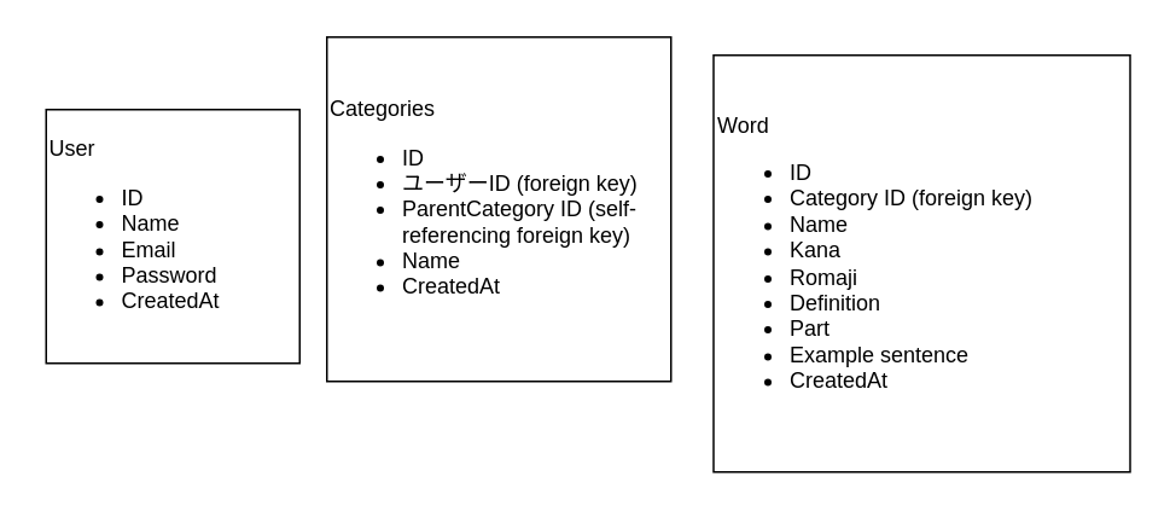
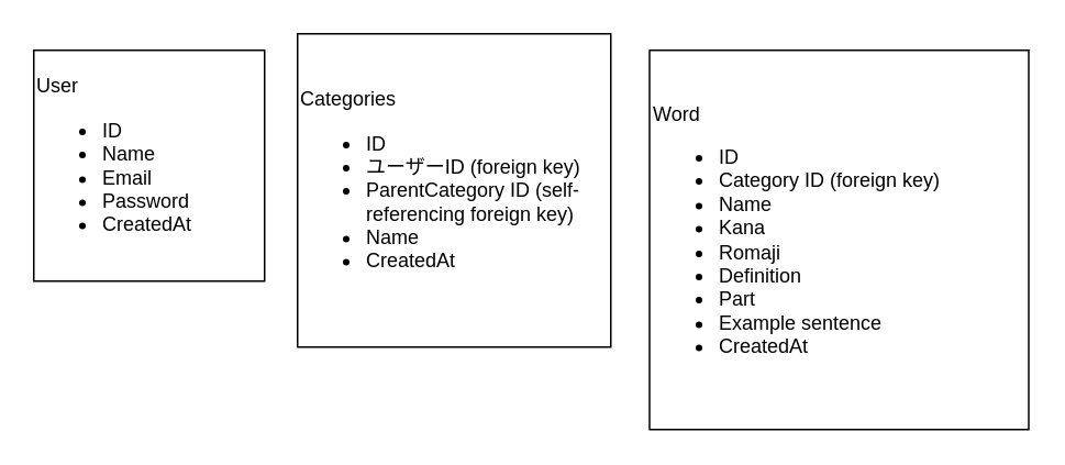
- <mxCell id="2" value="&lt;div&gt;User&lt;/div&gt;&lt;ul&gt;&lt;li&gt;ID&lt;/li&gt;&lt;li&gt;Name&lt;/li&gt;&lt;li&gt;Email&lt;/li&gt;&lt;li&gt;Password&lt;/li&gt;&lt;li&gt;CreatedAt&lt;/li&gt;&lt;/ul&gt;" style="whiteSpace=wrap;html=1;aspect=fixed;align=left;" parent="1" vertex="1"><mxGeometry x="25" y="60" width="140" height="140" as="geometry" /></mxCell>
+ <mxCell id="2" value="&lt;div&gt;User&lt;/div&gt;&lt;ul&gt;&lt;li&gt;ID&lt;/li&gt;&lt;li&gt;Name&lt;/li&gt;&lt;li&gt;Email&lt;/li&gt;&lt;li&gt;Password&lt;/li&gt;&lt;li&gt;CreatedAt&lt;/li&gt;&lt;/ul&gt;" style="whiteSpace=wrap;html=1;aspect=fixed;align=left;" parent="1" vertex="1"><mxGeometry x="20" y="30" width="140" height="140" as="geometry" /></mxCell>
